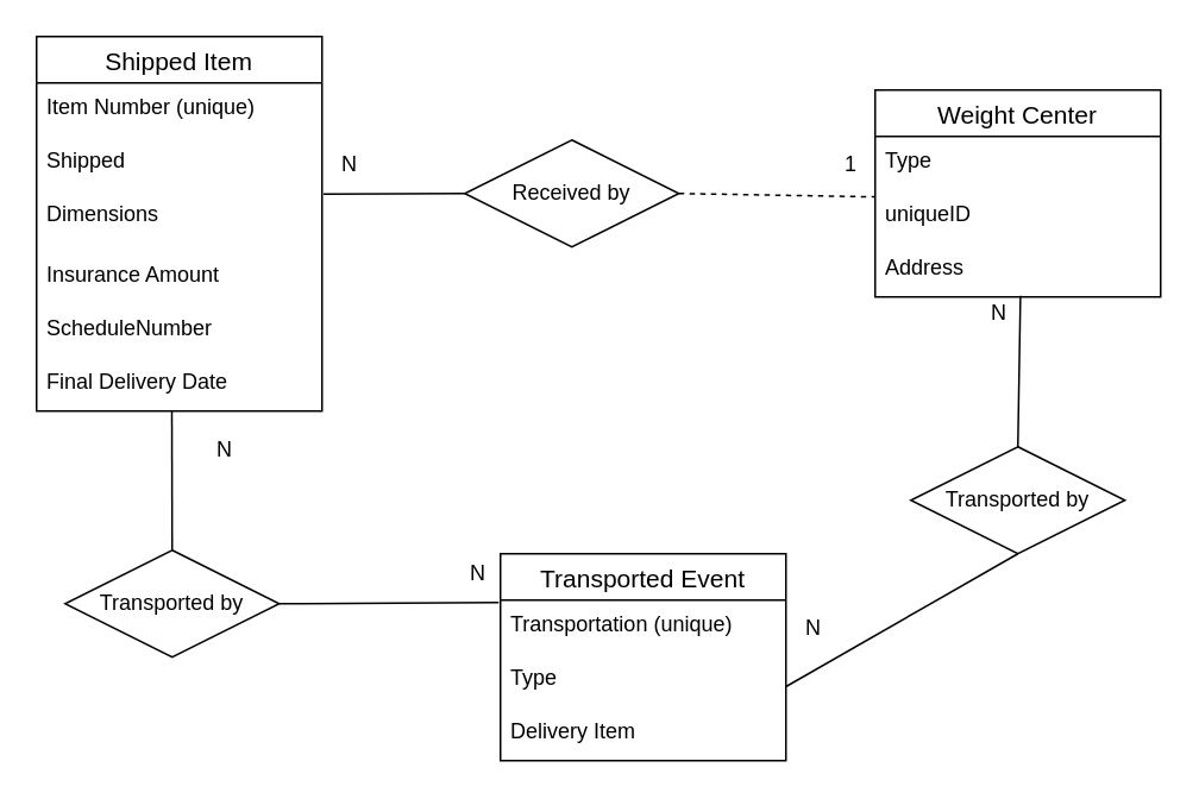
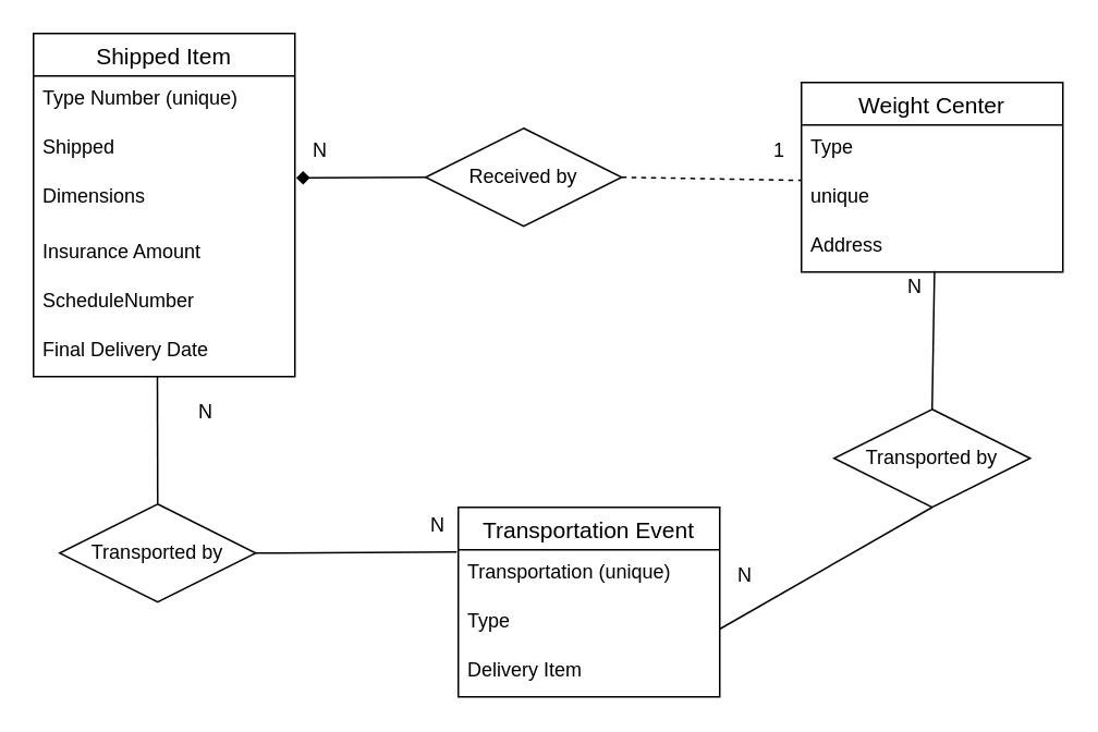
- <mxCell id="3" value="Item Number (unique)" style="text;strokeColor=none;fillColor=none;spacingLeft=4;spacingRight=4;overflow=hidden;rotatable=0;points=[[0,0.5],[1,0.5]];portConstraint=eastwest;fontSize=12;" parent="2" vertex="1"><mxGeometry y="26" width="160" height="30" as="geometry" /></mxCell>
+ <mxCell id="3" value="Type Number (unique)" style="text;strokeColor=none;fillColor=none;spacingLeft=4;spacingRight=4;overflow=hidden;rotatable=0;points=[[0,0.5],[1,0.5]];portConstraint=eastwest;fontSize=12;" parent="2" vertex="1"><mxGeometry y="26" width="160" height="30" as="geometry" /></mxCell>
- <mxCell id="14" value="" style="endArrow=none;html=1;rounded=0;exitX=0;exitY=0.5;exitDx=0;exitDy=0;entryX=1.005;entryY=0.068;entryDx=0;entryDy=0;entryPerimeter=0;" parent="1" source="13" target="5" edge="1"><mxGeometry relative="1" as="geometry"><mxPoint x="250" y="190" as="sourcePoint" /><mxPoint x="220" y="140" as="targetPoint" /></mxGeometry></mxCell>
+ <mxCell id="14" value="" style="endArrow=diamond;html=1;rounded=0;exitX=0;exitY=0.5;exitDx=0;exitDy=0;entryX=1.005;entryY=0.068;entryDx=0;entryDy=0;entryPerimeter=0;" parent="1" source="13" target="5" edge="1"><mxGeometry relative="1" as="geometry"><mxPoint x="250" y="190" as="sourcePoint" /><mxPoint x="220" y="140" as="targetPoint" /></mxGeometry></mxCell>
- <mxCell id="11" value="uniqueID" style="text;strokeColor=none;fillColor=none;spacingLeft=4;spacingRight=4;overflow=hidden;rotatable=0;points=[[0,0.5],[1,0.5]];portConstraint=eastwest;fontSize=12;" parent="9" vertex="1"><mxGeometry y="56" width="160" height="30" as="geometry" /></mxCell>
+ <mxCell id="11" value="unique" style="text;strokeColor=none;fillColor=none;spacingLeft=4;spacingRight=4;overflow=hidden;rotatable=0;points=[[0,0.5],[1,0.5]];portConstraint=eastwest;fontSize=12;" parent="9" vertex="1"><mxGeometry y="56" width="160" height="30" as="geometry" /></mxCell>
- <mxCell id="18" value="Transported Event" style="swimlane;fontStyle=0;childLayout=stackLayout;horizontal=1;startSize=26;horizontalStack=0;resizeParent=1;resizeParentMax=0;resizeLast=0;collapsible=1;marginBottom=0;align=center;fontSize=14;" parent="1" vertex="1"><mxGeometry x="280" y="310" width="160" height="116" as="geometry" /></mxCell>
+ <mxCell id="18" value="Transportation Event" style="swimlane;fontStyle=0;childLayout=stackLayout;horizontal=1;startSize=26;horizontalStack=0;resizeParent=1;resizeParentMax=0;resizeLast=0;collapsible=1;marginBottom=0;align=center;fontSize=14;" parent="1" vertex="1"><mxGeometry x="280" y="310" width="160" height="116" as="geometry" /></mxCell>
